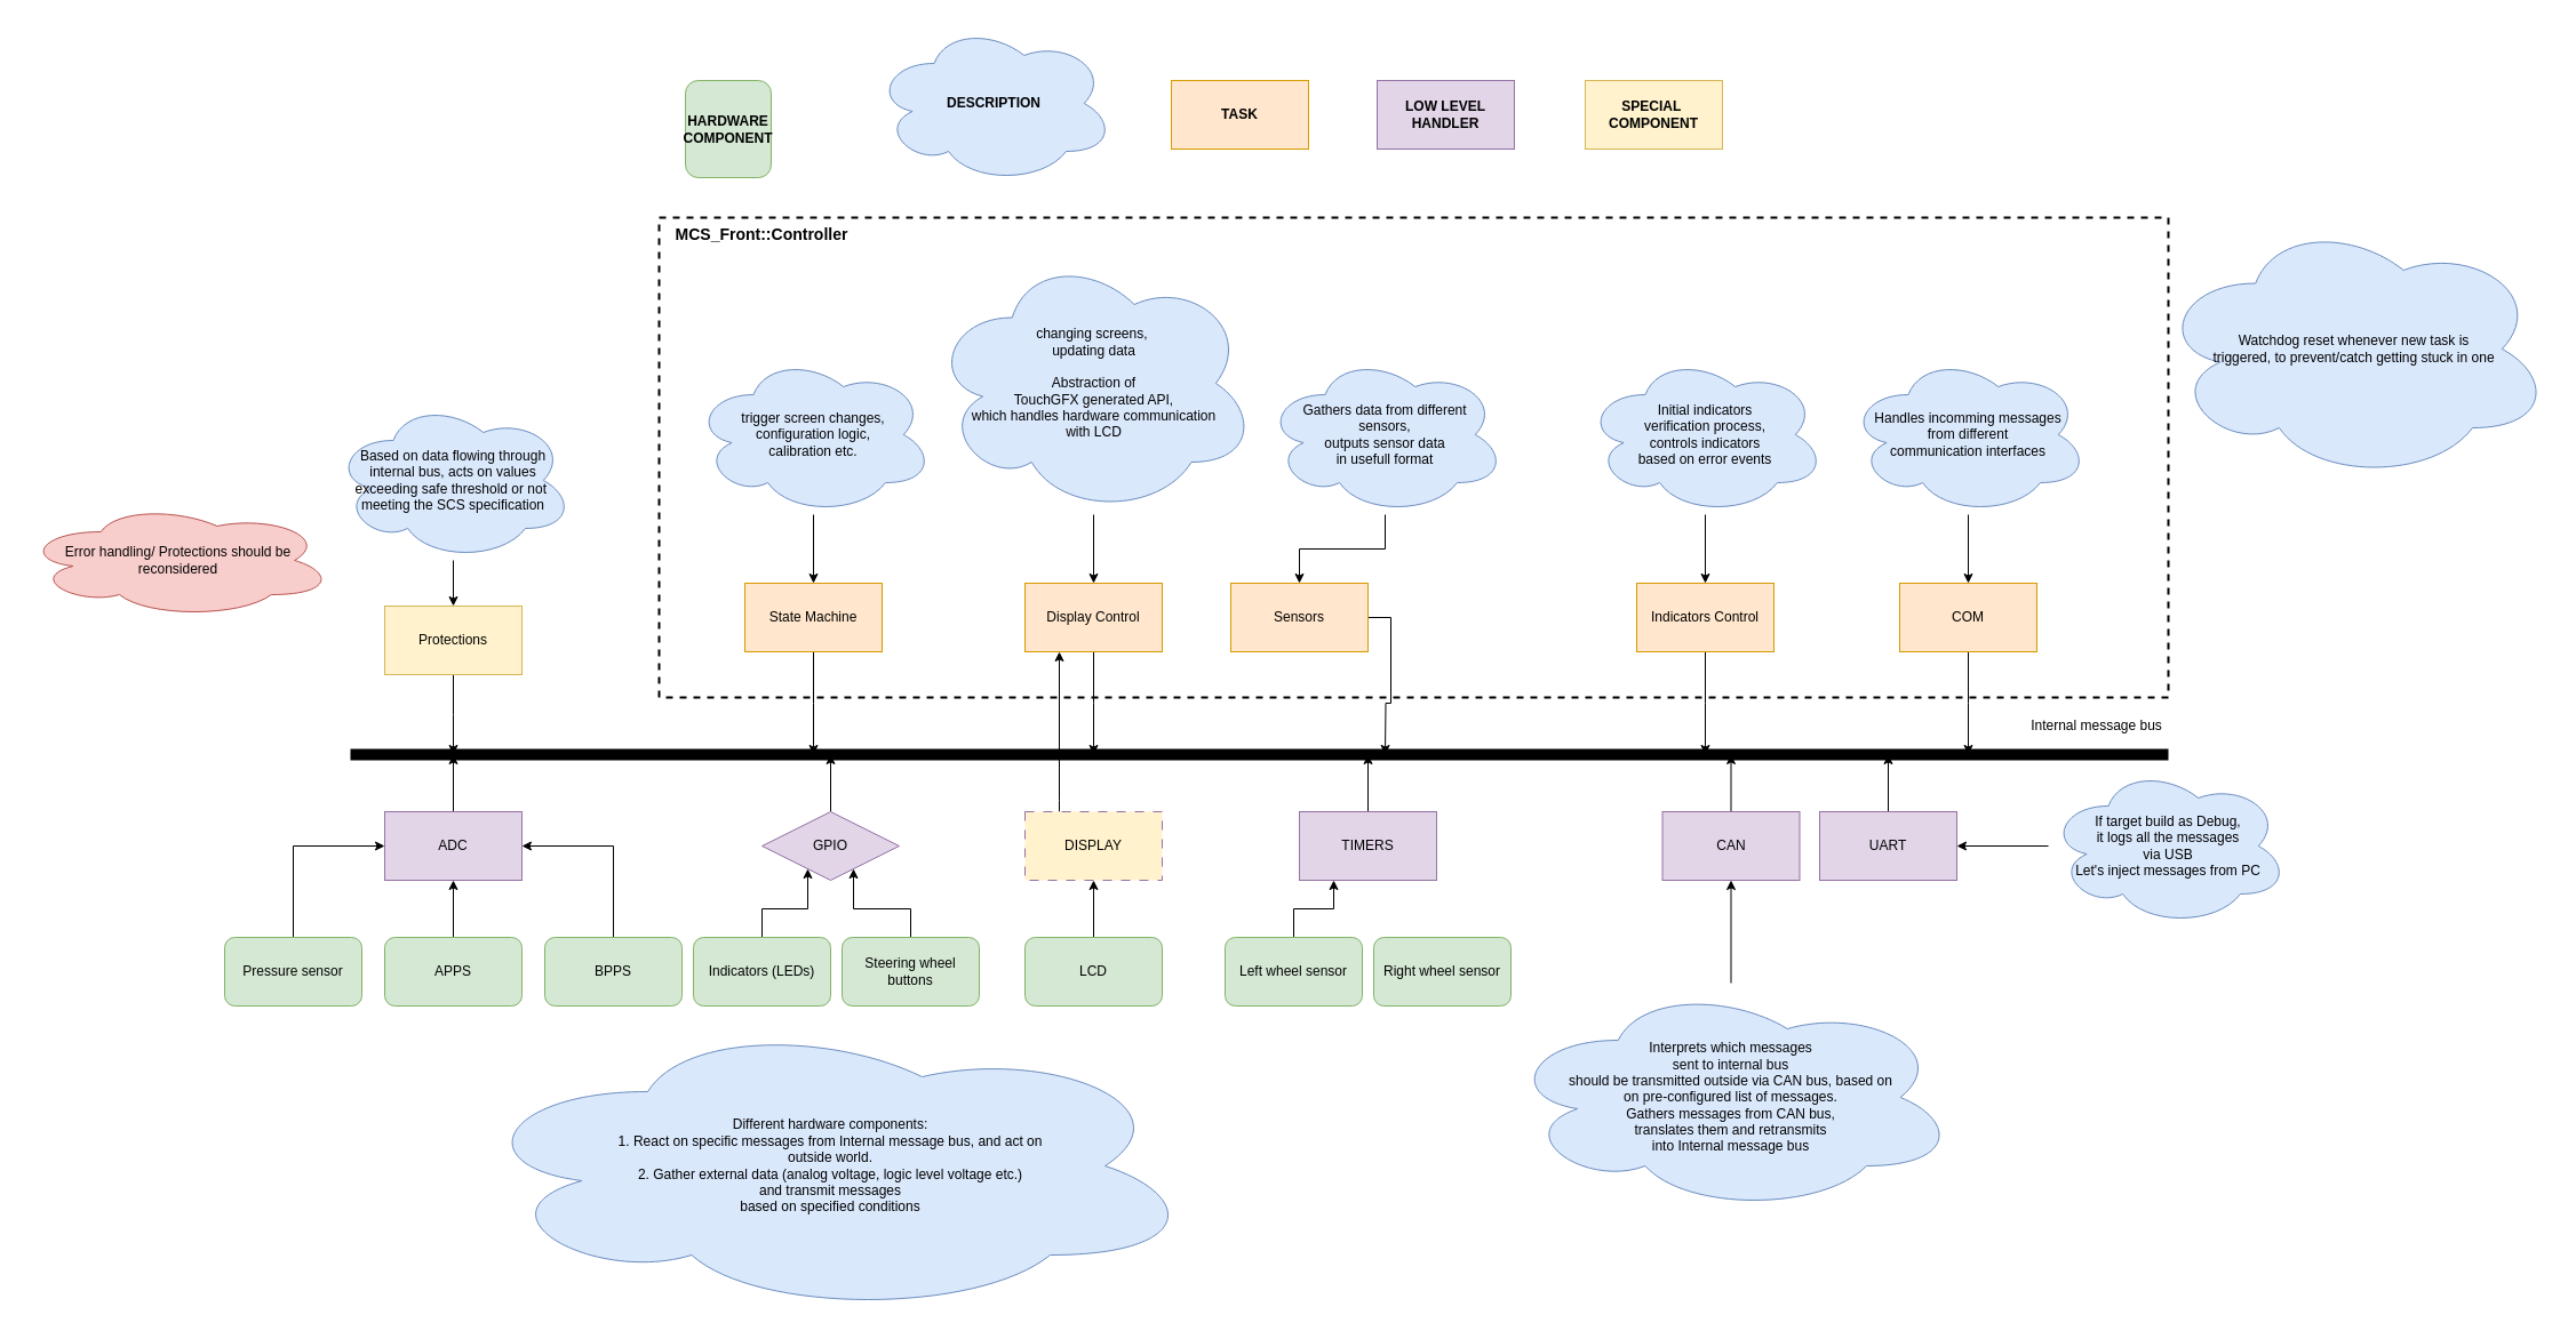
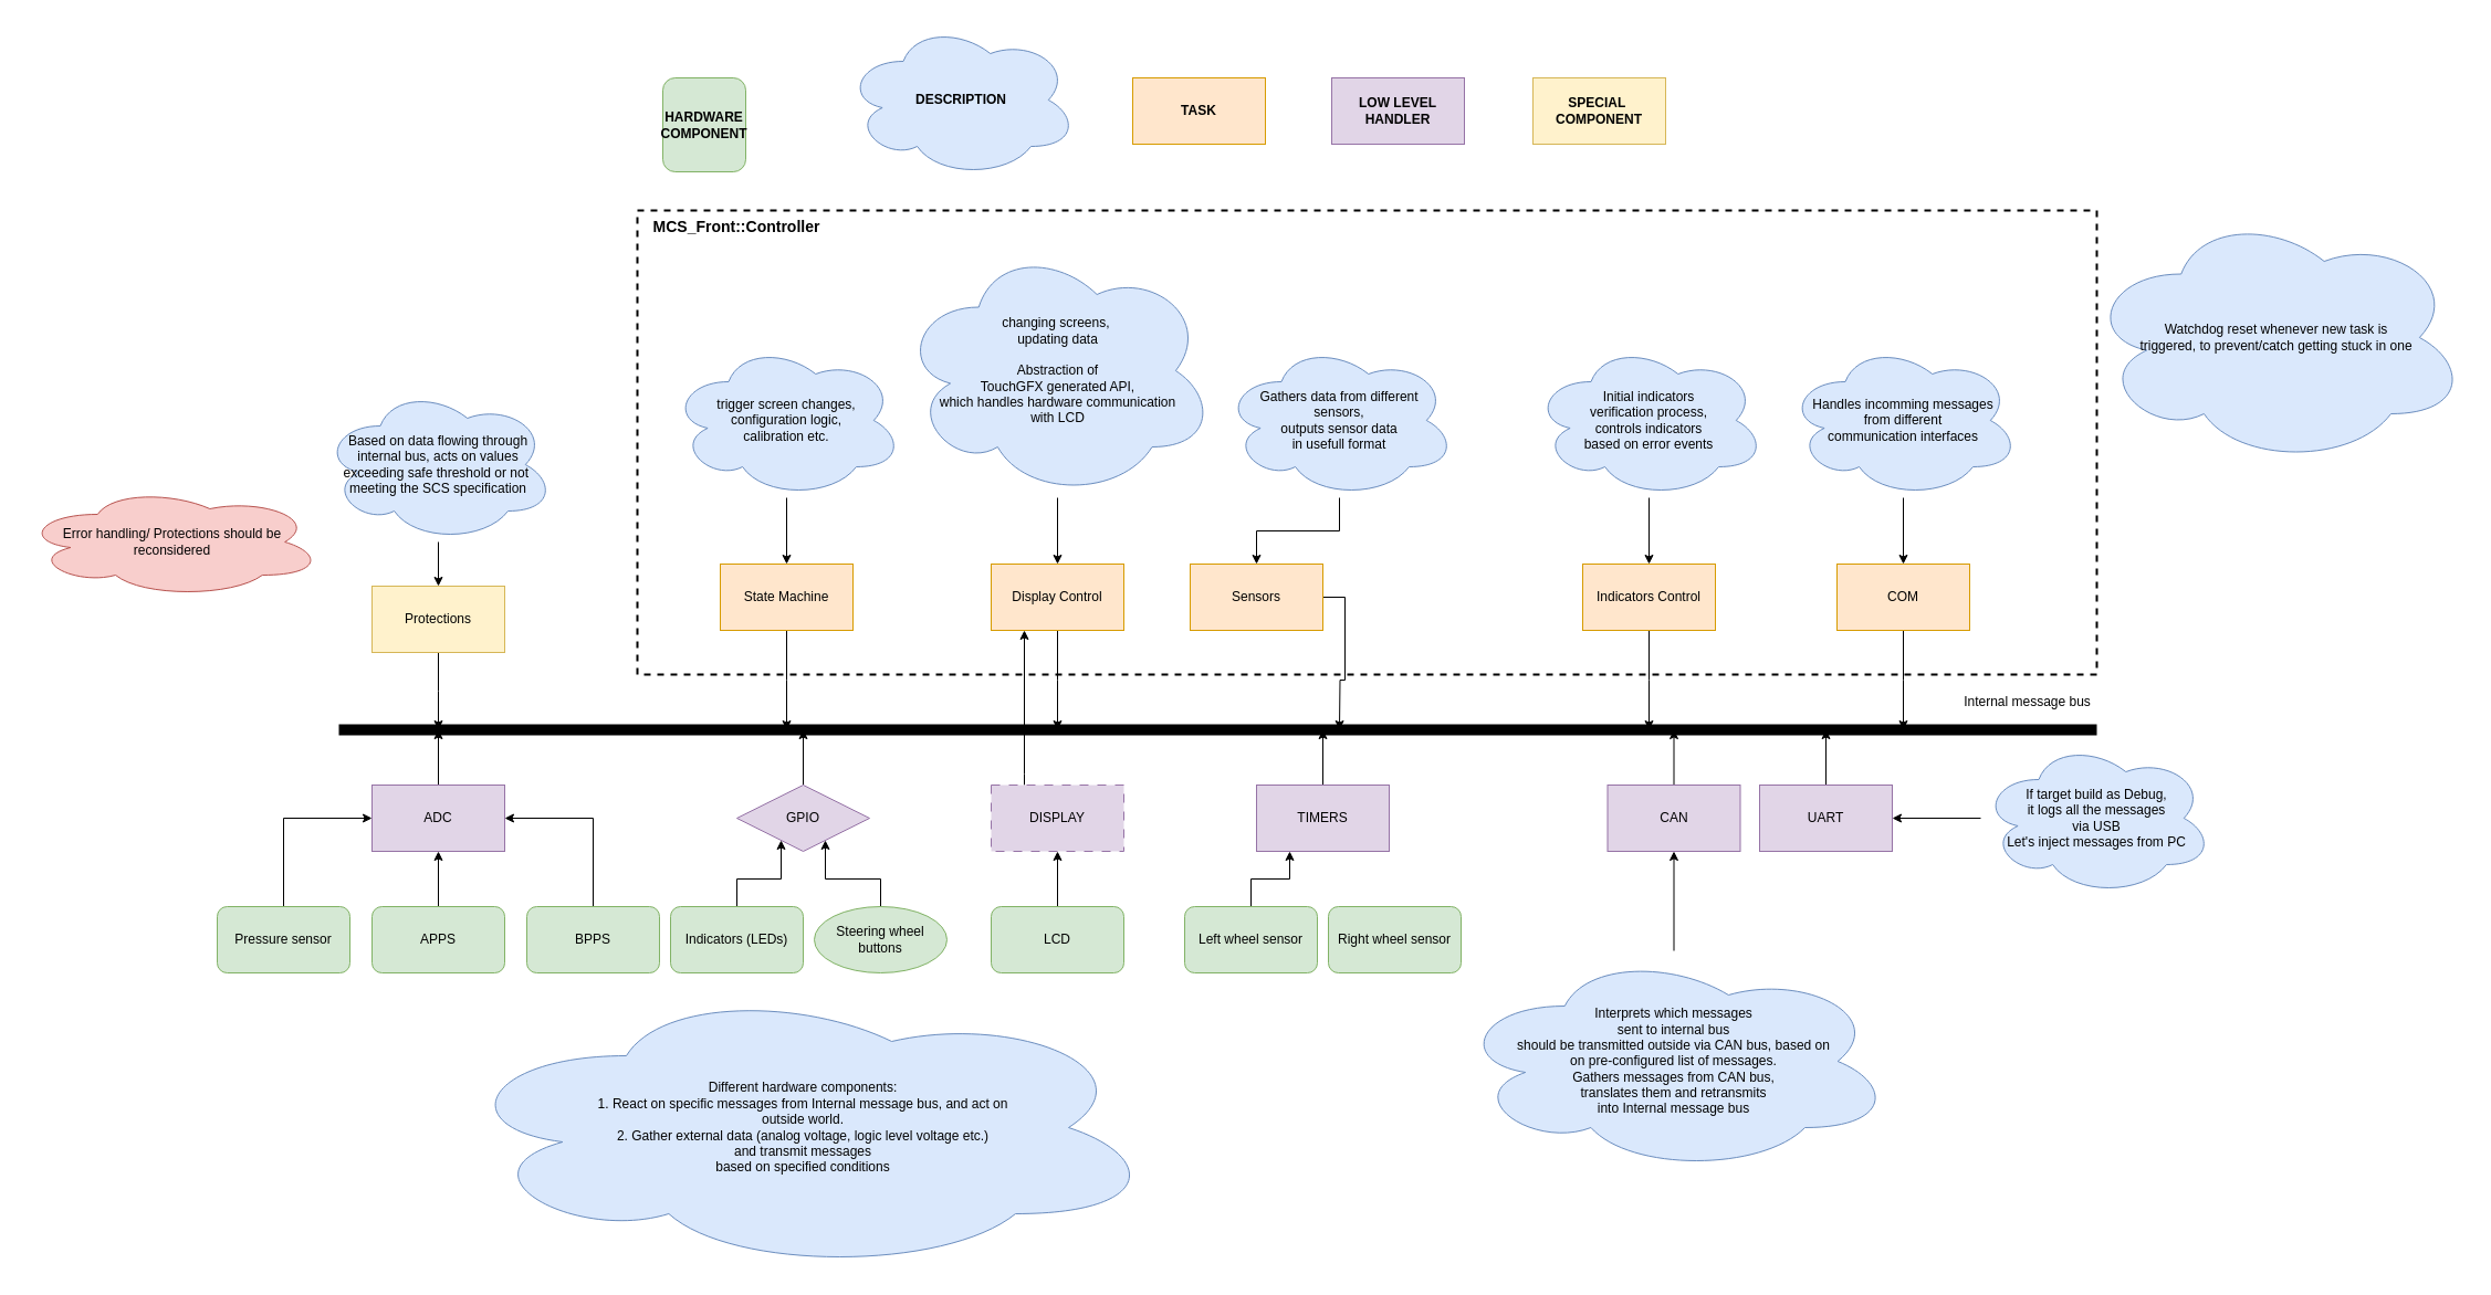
- <mxCell id="55" value="&lt;span style=&quot;font-weight: normal;&quot;&gt;DISPLAY&lt;/span&gt;" style="rounded=0;whiteSpace=wrap;html=1;fillColor=#fff2cc;strokeColor=#9673a6;dashed=1;dashPattern=8 8;fontStyle=1;" parent="1" vertex="1"><mxGeometry x="896" y="710" width="120" height="60" as="geometry" /></mxCell>
+ <mxCell id="55" value="&lt;span style=&quot;font-weight: normal;&quot;&gt;DISPLAY&lt;/span&gt;" style="rounded=0;whiteSpace=wrap;html=1;fillColor=#e1d5e7;strokeColor=#9673a6;dashed=1;dashPattern=8 8;fontStyle=1" parent="1" vertex="1"><mxGeometry x="896" y="710" width="120" height="60" as="geometry" /></mxCell>
- <mxCell id="26" value="Steering wheel buttons" style="rounded=1;whiteSpace=wrap;html=1;fillColor=#d5e8d4;strokeColor=#82b366;" parent="1" vertex="1"><mxGeometry x="736" y="820" width="120" height="60" as="geometry" /></mxCell>
+ <mxCell id="26" value="Steering wheel buttons" style="ellipse;whiteSpace=wrap;html=1;fillColor=#d5e8d4;strokeColor=#82b366;" parent="1" vertex="1"><mxGeometry x="736" y="820" width="120" height="60" as="geometry" /></mxCell>
